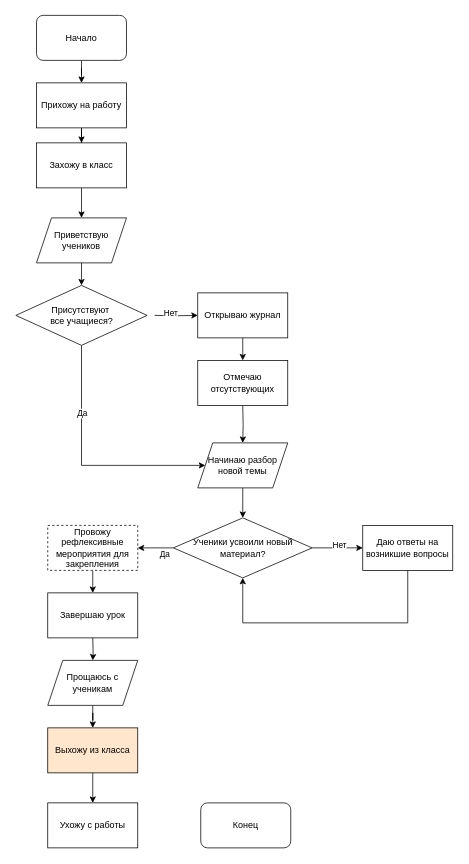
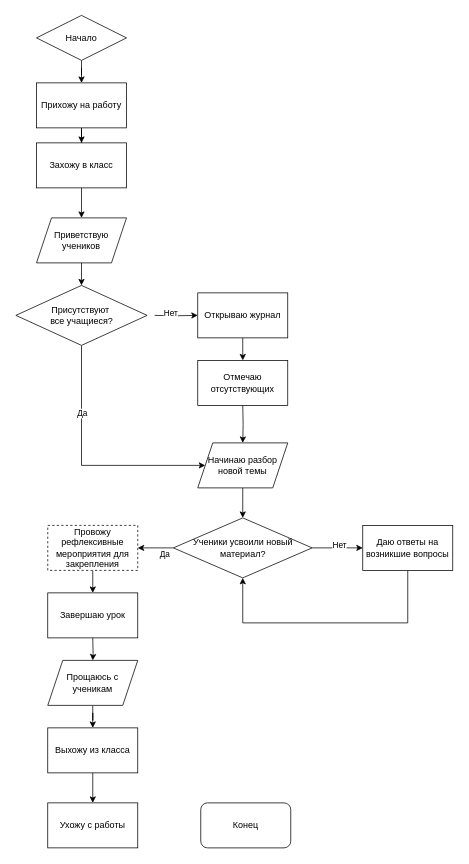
- <mxCell id="3" value="Начало" style="rounded=1;whiteSpace=wrap;html=1;" parent="1" vertex="1"><mxGeometry x="48" y="20" width="120" height="60" as="geometry" /></mxCell>
+ <mxCell id="3" value="Начало" style="rhombus;whiteSpace=wrap;html=1;" parent="1" vertex="1"><mxGeometry x="48" y="20" width="120" height="60" as="geometry" /></mxCell>
- <mxCell id="34" value="Выхожу из класса" style="rounded=0;whiteSpace=wrap;html=1;fillColor=#ffe6cc;" parent="1" vertex="1"><mxGeometry x="63" y="970" width="120" height="60" as="geometry" /></mxCell>
+ <mxCell id="34" value="Выхожу из класса" style="rounded=0;whiteSpace=wrap;html=1;" parent="1" vertex="1"><mxGeometry x="63" y="970" width="120" height="60" as="geometry" /></mxCell>
